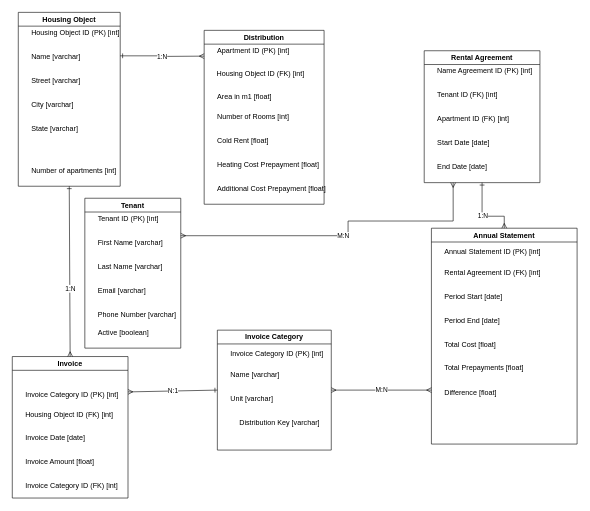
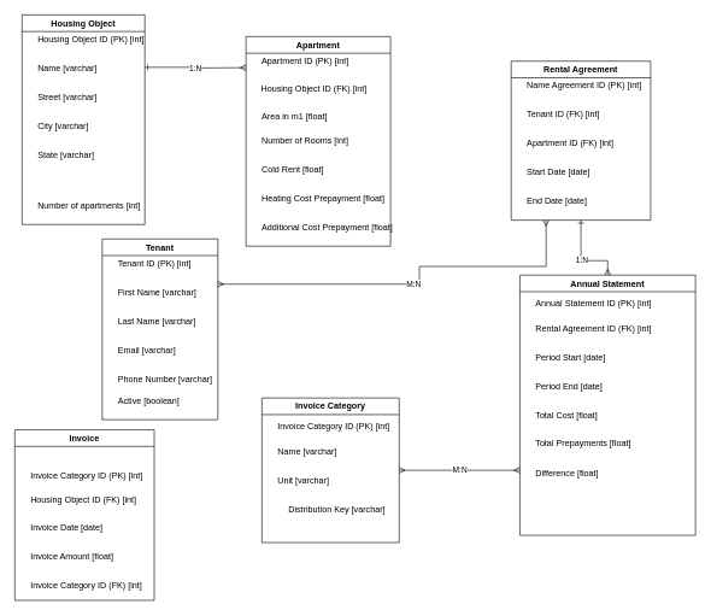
- <mxCell id="16" value="Distribution" style="swimlane;whiteSpace=wrap;html=1;" parent="1" vertex="1"><mxGeometry x="340" y="50" width="200" height="290" as="geometry" /></mxCell>
+ <mxCell id="16" value="Apartment" style="swimlane;whiteSpace=wrap;html=1;" parent="1" vertex="1"><mxGeometry x="340" y="50" width="200" height="290" as="geometry" /></mxCell>
- <mxCell id="54" style="edgeStyle=none;html=1;entryX=0.5;entryY=0;entryDx=0;entryDy=0;startArrow=ERone;startFill=0;endArrow=ERmany;endFill=0;exitX=0.5;exitY=1;exitDx=0;exitDy=0;" edge="1" parent="1" source="9" target="31"><mxGeometry relative="1" as="geometry" /></mxCell>
- <mxCell id="55" value="1:N" style="edgeLabel;html=1;align=center;verticalAlign=middle;resizable=0;points=[];" vertex="1" connectable="0" parent="54"><mxGeometry x="0.203" y="1" relative="1" as="geometry"><mxPoint as="offset" /></mxGeometry></mxCell>
- <mxCell id="30" value="N:1" style="edgeStyle=none;html=1;exitX=1;exitY=0.25;exitDx=0;exitDy=0;entryX=0;entryY=0.5;entryDx=0;entryDy=0;startArrow=ERmany;startFill=0;endArrow=ERone;endFill=0;" edge="1" parent="1" source="31" target="49"><mxGeometry relative="1" as="geometry" /></mxCell>
